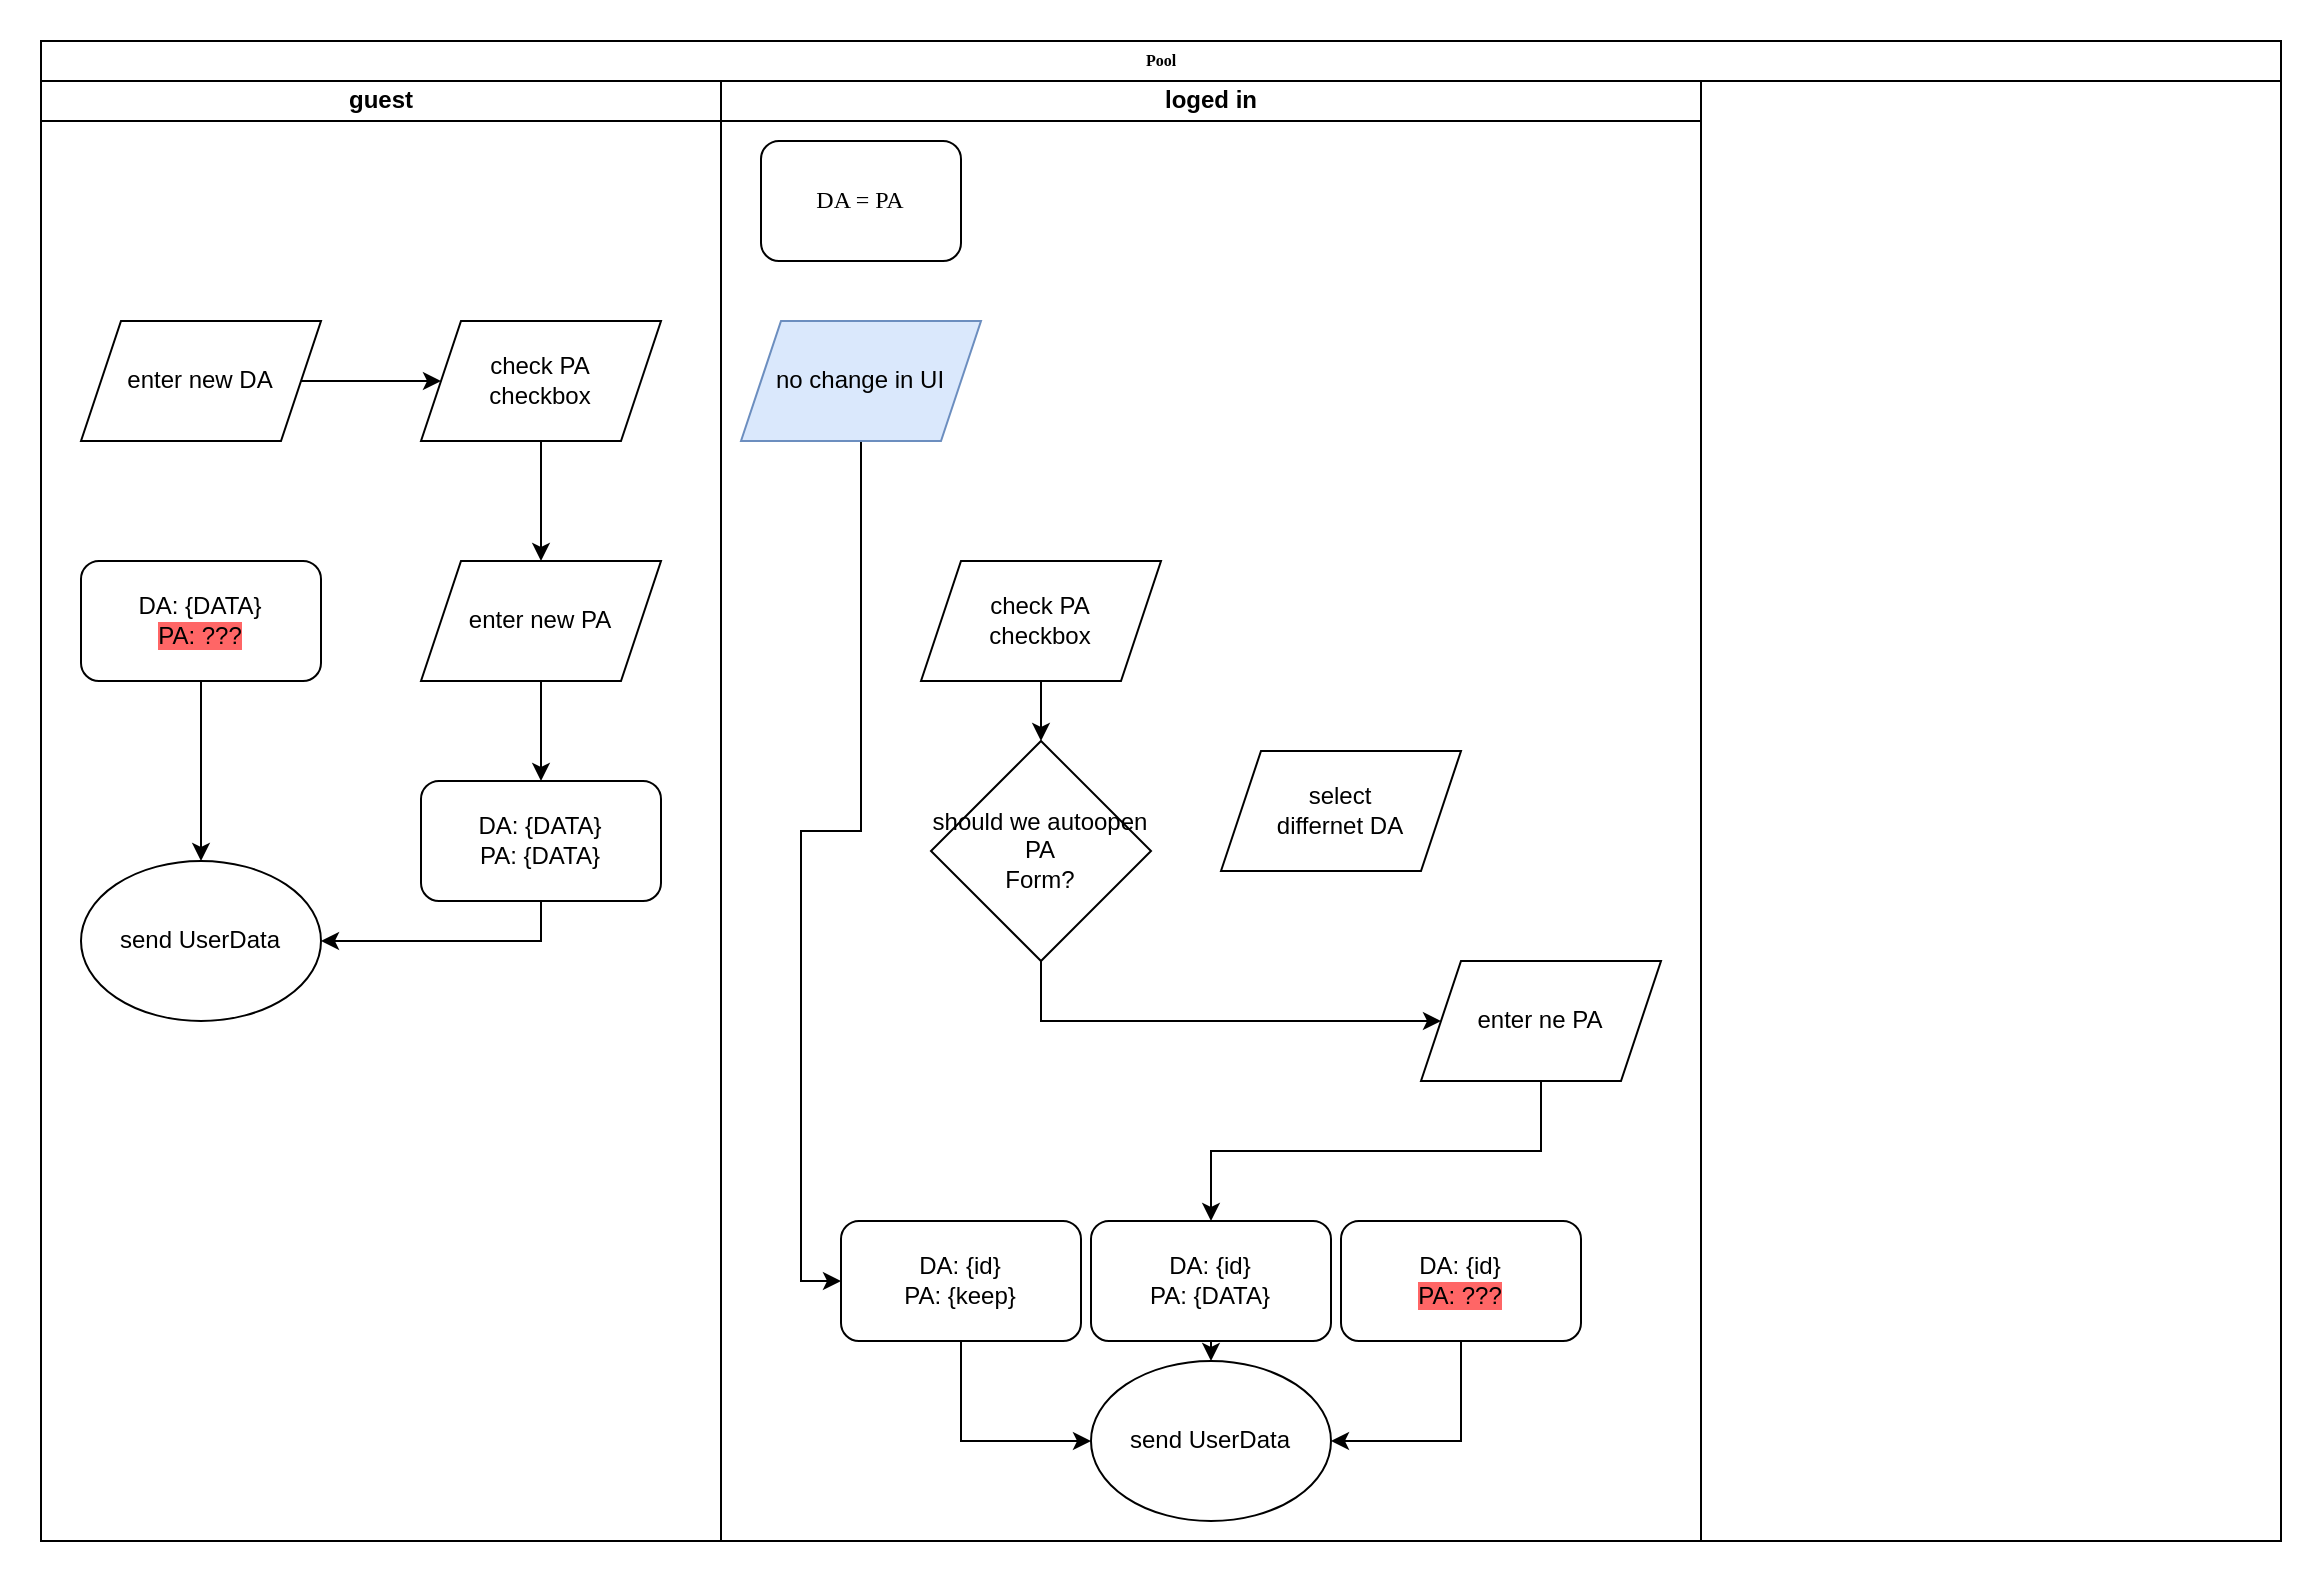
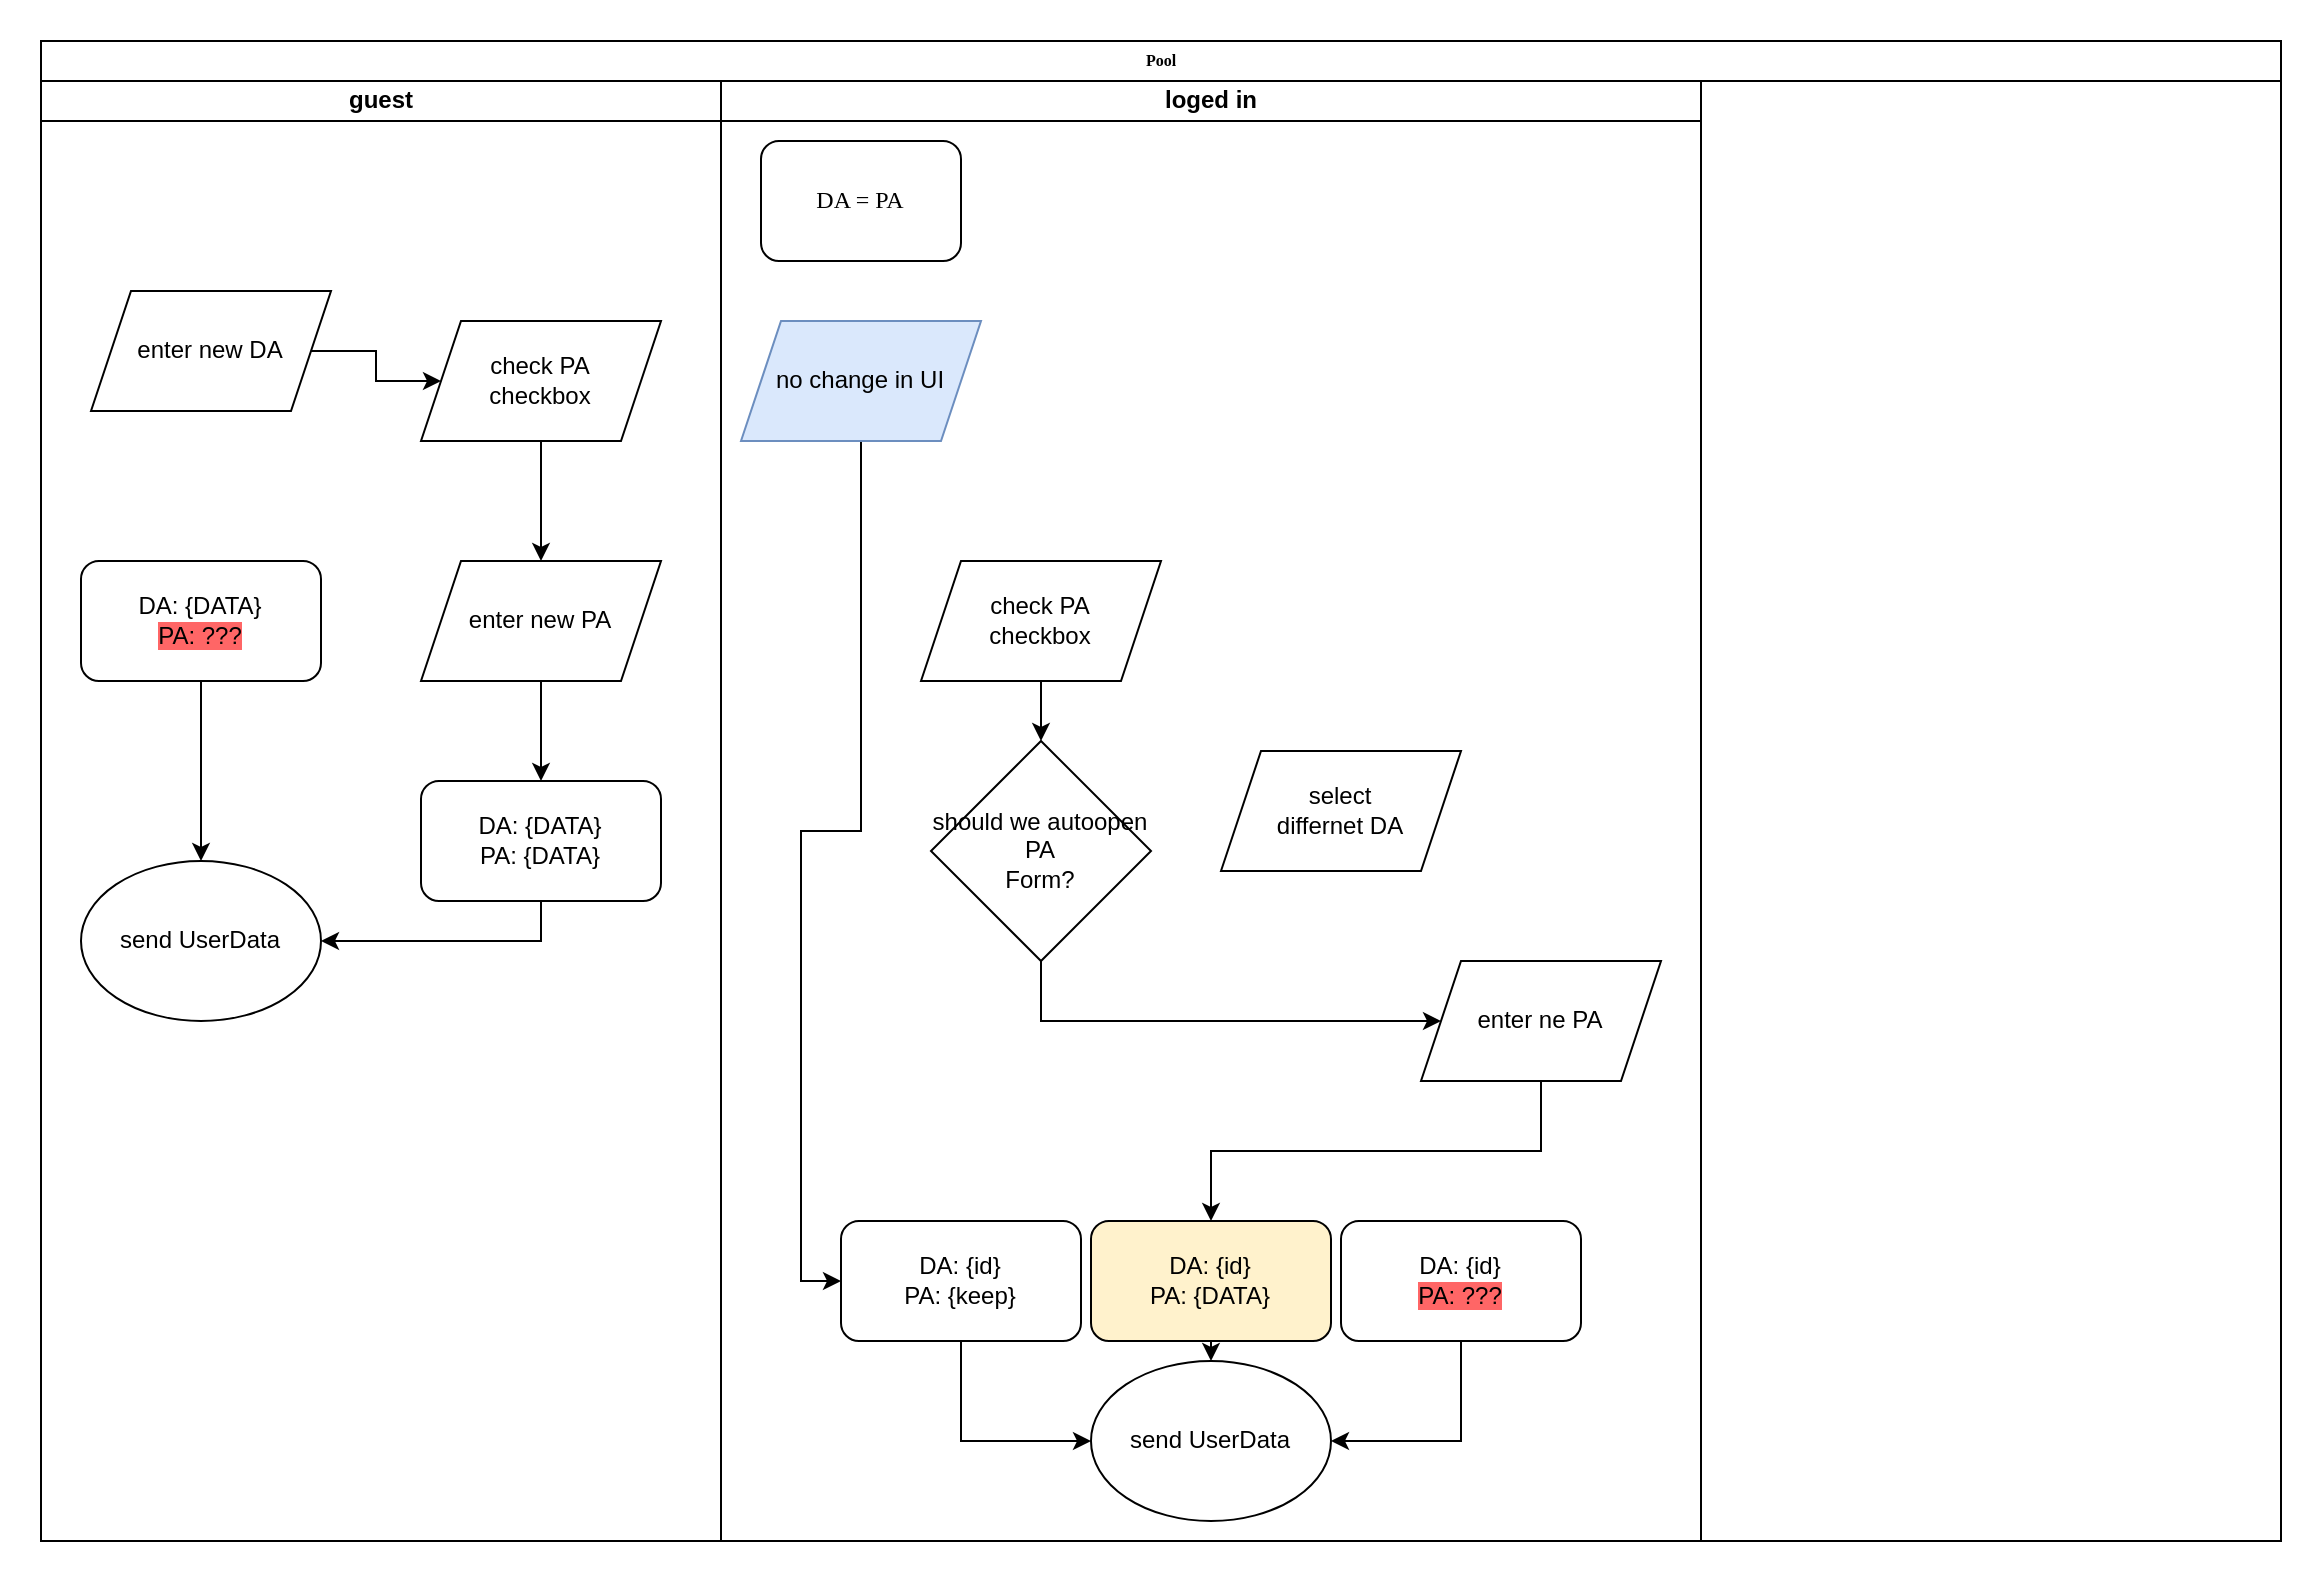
- <mxCell id="5" value="&lt;font style=&quot;font-size: 12px&quot;&gt;&lt;font style=&quot;font-size: 12px&quot;&gt;enter new DA&lt;/font&gt;&lt;br&gt;&lt;/font&gt;" style="shape=parallelogram;perimeter=parallelogramPerimeter;whiteSpace=wrap;html=1;fixedSize=1;" parent="3" vertex="1"><mxGeometry x="20" y="120" width="120" height="60" as="geometry" /></mxCell>
+ <mxCell id="5" value="&lt;font style=&quot;font-size: 12px&quot;&gt;&lt;font style=&quot;font-size: 12px&quot;&gt;enter new DA&lt;/font&gt;&lt;br&gt;&lt;/font&gt;" style="shape=parallelogram;perimeter=parallelogramPerimeter;whiteSpace=wrap;html=1;fixedSize=1;" parent="3" vertex="1"><mxGeometry x="25" y="105" width="120" height="60" as="geometry" /></mxCell>
- <mxCell id="28" value="&lt;div&gt;&lt;font style=&quot;font-size: 12px&quot;&gt;&lt;font style=&quot;font-size: 12px&quot;&gt;DA: {id}&lt;/font&gt;&lt;/font&gt;&lt;/div&gt;&lt;div&gt;&lt;font style=&quot;font-size: 12px&quot;&gt;&lt;font style=&quot;font-size: 12px&quot;&gt;PA: {DATA}&lt;br&gt;&lt;/font&gt;&lt;/font&gt;&lt;/div&gt;" style="rounded=1;whiteSpace=wrap;html=1;" parent="15" vertex="1"><mxGeometry x="185" y="570" width="120" height="60" as="geometry" /></mxCell>
+ <mxCell id="28" value="&lt;div&gt;&lt;font style=&quot;font-size: 12px&quot;&gt;&lt;font style=&quot;font-size: 12px&quot;&gt;DA: {id}&lt;/font&gt;&lt;/font&gt;&lt;/div&gt;&lt;div&gt;&lt;font style=&quot;font-size: 12px&quot;&gt;&lt;font style=&quot;font-size: 12px&quot;&gt;PA: {DATA}&lt;br&gt;&lt;/font&gt;&lt;/font&gt;&lt;/div&gt;" style="rounded=1;whiteSpace=wrap;html=1;fillColor=#fff2cc;" parent="15" vertex="1"><mxGeometry x="185" y="570" width="120" height="60" as="geometry" /></mxCell>
